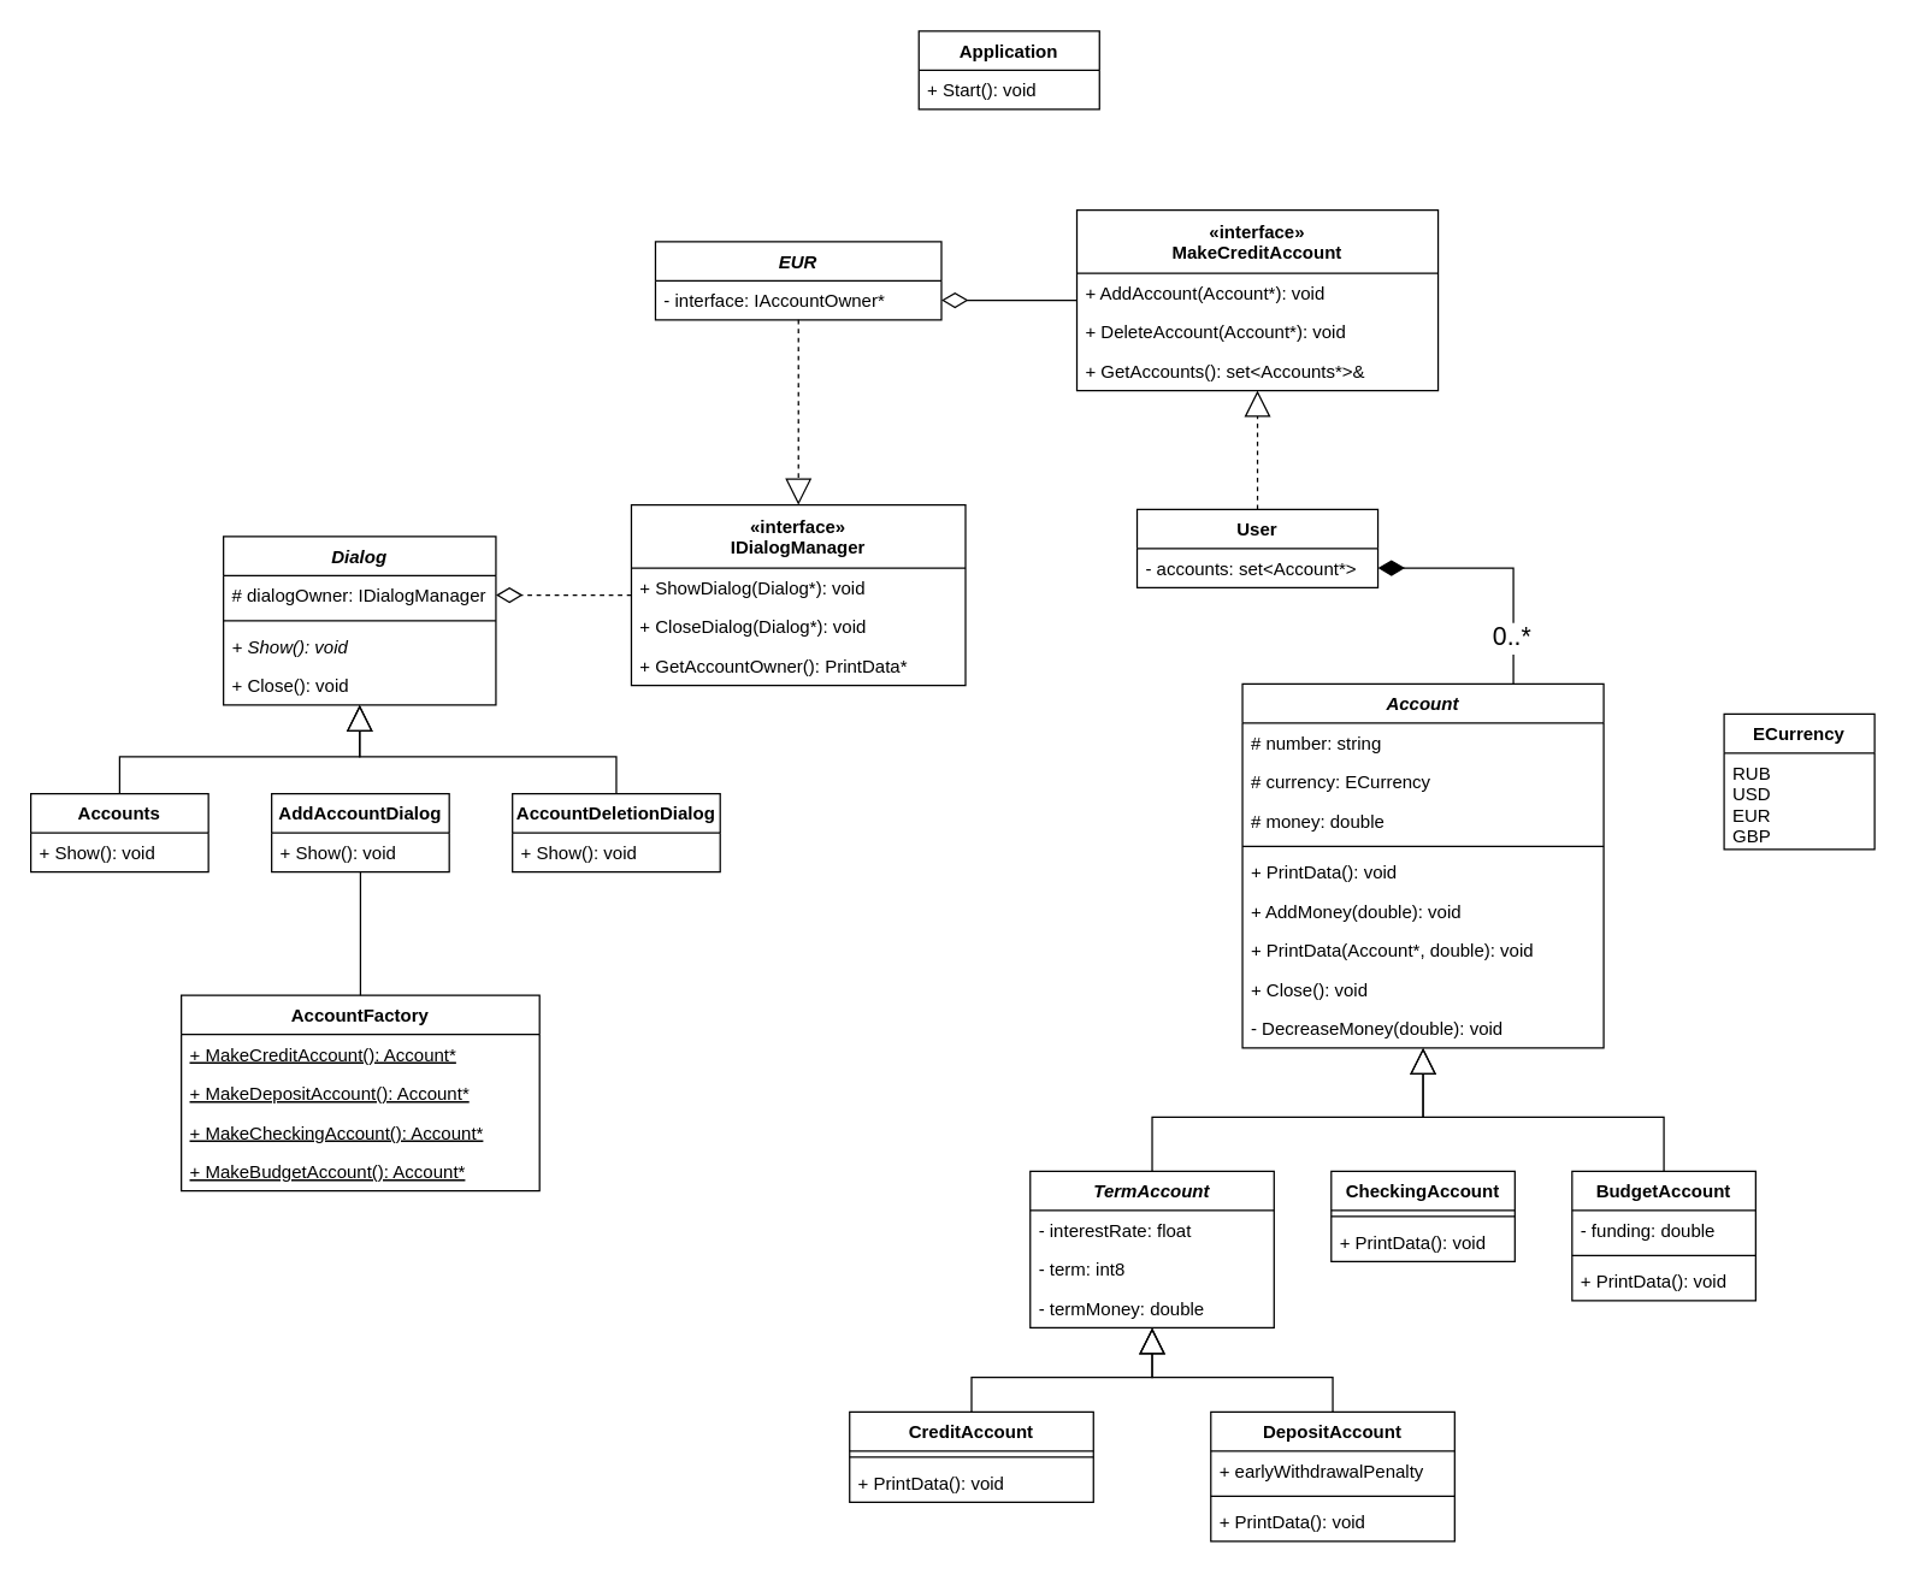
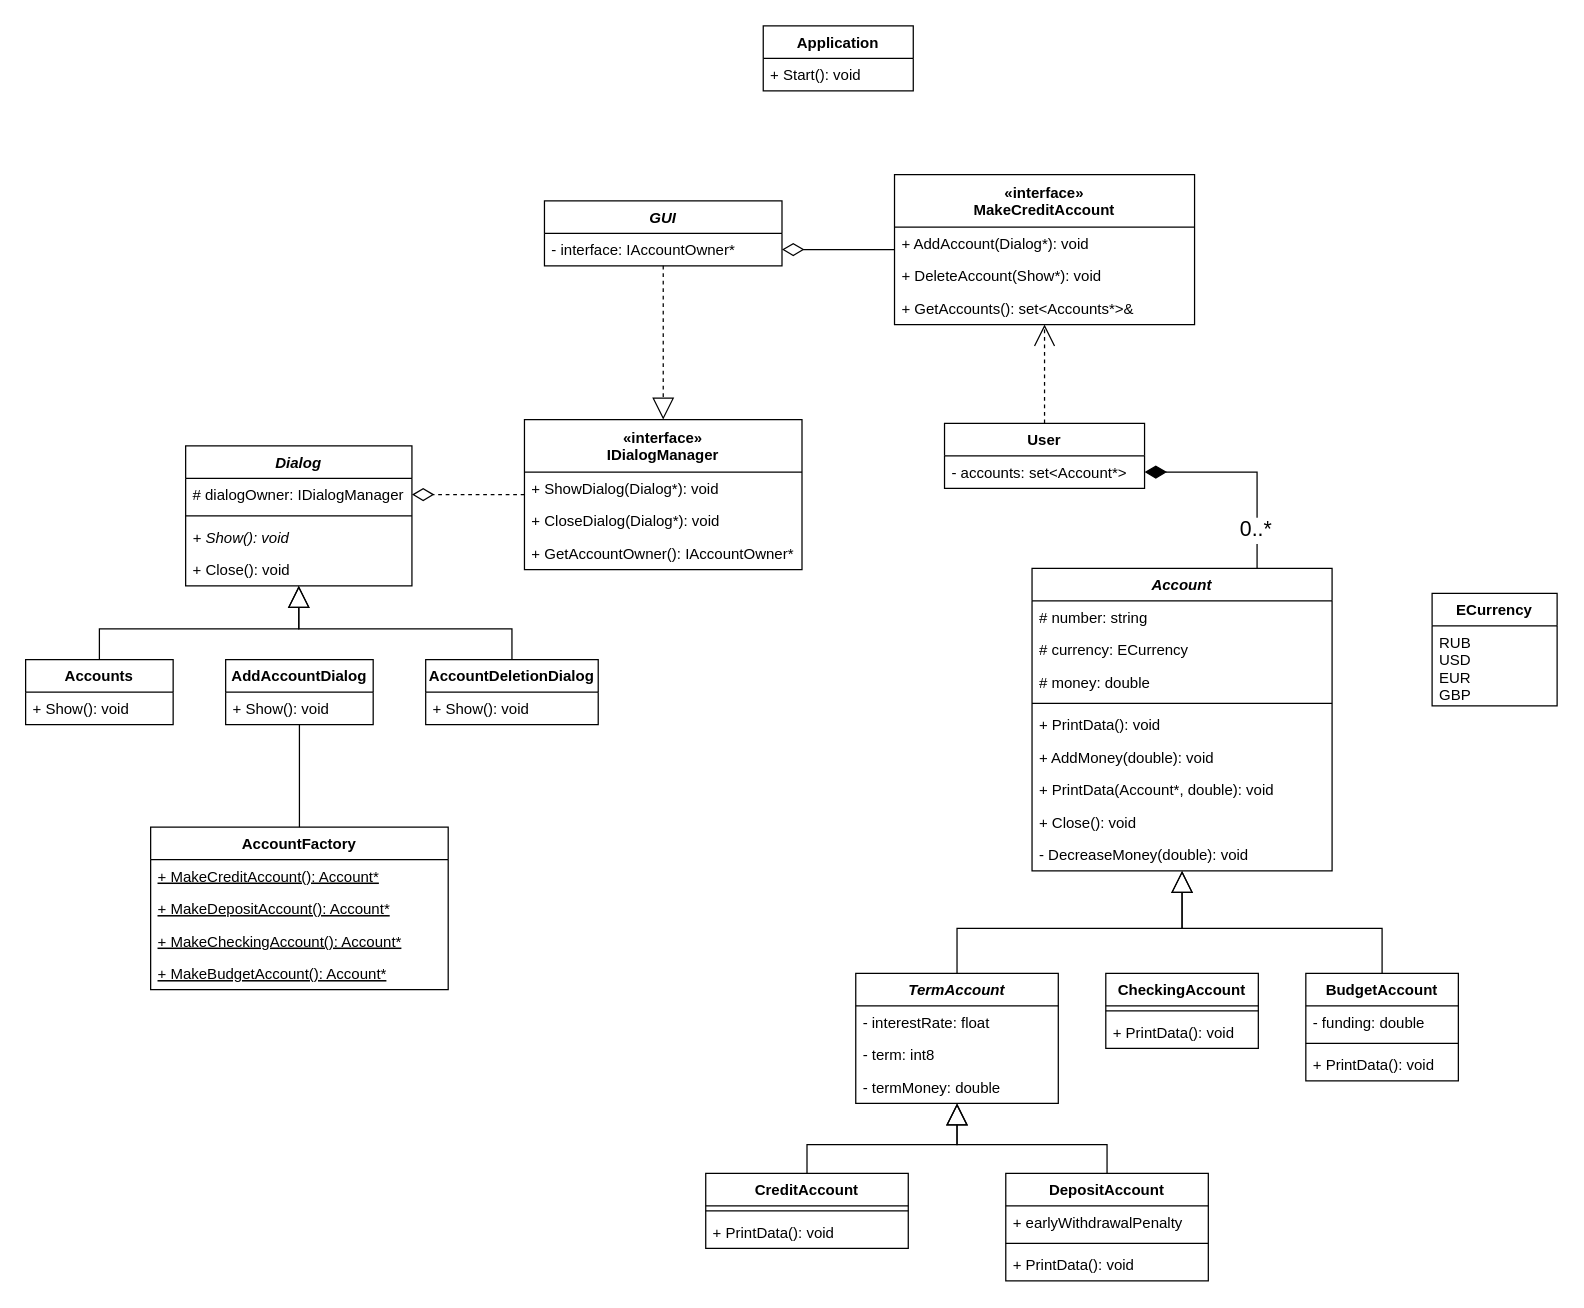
- <mxCell id="6" value="EUR" style="swimlane;fontStyle=3;align=center;verticalAlign=top;childLayout=stackLayout;horizontal=1;startSize=26;horizontalStack=0;resizeParent=1;resizeParentMax=0;resizeLast=0;collapsible=1;marginBottom=0;" parent="1" vertex="1"><mxGeometry x="435" y="160" width="190" height="52" as="geometry"><mxRectangle x="-310" y="188" width="50" height="26" as="alternateBounds" /></mxGeometry></mxCell>
+ <mxCell id="6" value="GUI" style="swimlane;fontStyle=3;align=center;verticalAlign=top;childLayout=stackLayout;horizontal=1;startSize=26;horizontalStack=0;resizeParent=1;resizeParentMax=0;resizeLast=0;collapsible=1;marginBottom=0;" parent="1" vertex="1"><mxGeometry x="435" y="160" width="190" height="52" as="geometry"><mxRectangle x="-310" y="188" width="50" height="26" as="alternateBounds" /></mxGeometry></mxCell>
- <mxCell id="52" value="+ AddAccount(Account*): void" style="text;strokeColor=none;fillColor=none;align=left;verticalAlign=top;spacingLeft=4;spacingRight=4;overflow=hidden;rotatable=0;points=[[0,0.5],[1,0.5]];portConstraint=eastwest;" parent="51" vertex="1"><mxGeometry y="42" width="240" height="26" as="geometry" /></mxCell>
+ <mxCell id="52" value="+ AddAccount(Dialog*): void" style="text;strokeColor=none;fillColor=none;align=left;verticalAlign=top;spacingLeft=4;spacingRight=4;overflow=hidden;rotatable=0;points=[[0,0.5],[1,0.5]];portConstraint=eastwest;" parent="51" vertex="1"><mxGeometry y="42" width="240" height="26" as="geometry" /></mxCell>
- <mxCell id="53" value="+ DeleteAccount(Account*): void" style="text;strokeColor=none;fillColor=none;align=left;verticalAlign=top;spacingLeft=4;spacingRight=4;overflow=hidden;rotatable=0;points=[[0,0.5],[1,0.5]];portConstraint=eastwest;" parent="51" vertex="1"><mxGeometry y="68" width="240" height="26" as="geometry" /></mxCell>
+ <mxCell id="53" value="+ DeleteAccount(Show*): void" style="text;strokeColor=none;fillColor=none;align=left;verticalAlign=top;spacingLeft=4;spacingRight=4;overflow=hidden;rotatable=0;points=[[0,0.5],[1,0.5]];portConstraint=eastwest;" parent="51" vertex="1"><mxGeometry y="68" width="240" height="26" as="geometry" /></mxCell>
- <mxCell id="2" style="edgeStyle=orthogonalEdgeStyle;rounded=0;orthogonalLoop=1;jettySize=auto;html=1;endArrow=block;endFill=0;fontSize=17;endSize=15;dashed=1;exitX=0.5;exitY=0;exitDx=0;exitDy=0;entryX=0.5;entryY=1;entryDx=0;entryDy=0;" parent="1" source="3" target="51" edge="1"><mxGeometry relative="1" as="geometry"><mxPoint x="795" y="268" as="targetPoint" /><mxPoint x="745" y="228" as="sourcePoint" /></mxGeometry></mxCell>
+ <mxCell id="2" style="edgeStyle=orthogonalEdgeStyle;rounded=0;orthogonalLoop=1;jettySize=auto;html=1;endArrow=open;endFill=0;fontSize=17;endSize=15;dashed=1;exitX=0.5;exitY=0;exitDx=0;exitDy=0;entryX=0.5;entryY=1;entryDx=0;entryDy=0;" parent="1" source="3" target="51" edge="1"><mxGeometry relative="1" as="geometry"><mxPoint x="795" y="268" as="targetPoint" /><mxPoint x="745" y="228" as="sourcePoint" /></mxGeometry></mxCell>
- <mxCell id="73" value="+ GetAccountOwner(): PrintData*" style="text;strokeColor=none;fillColor=none;align=left;verticalAlign=top;spacingLeft=4;spacingRight=4;overflow=hidden;rotatable=0;points=[[0,0.5],[1,0.5]];portConstraint=eastwest;" parent="70" vertex="1"><mxGeometry y="94" width="222" height="26" as="geometry" /></mxCell>
+ <mxCell id="73" value="+ GetAccountOwner(): IAccountOwner*" style="text;strokeColor=none;fillColor=none;align=left;verticalAlign=top;spacingLeft=4;spacingRight=4;overflow=hidden;rotatable=0;points=[[0,0.5],[1,0.5]];portConstraint=eastwest;" parent="70" vertex="1"><mxGeometry y="94" width="222" height="26" as="geometry" /></mxCell>
